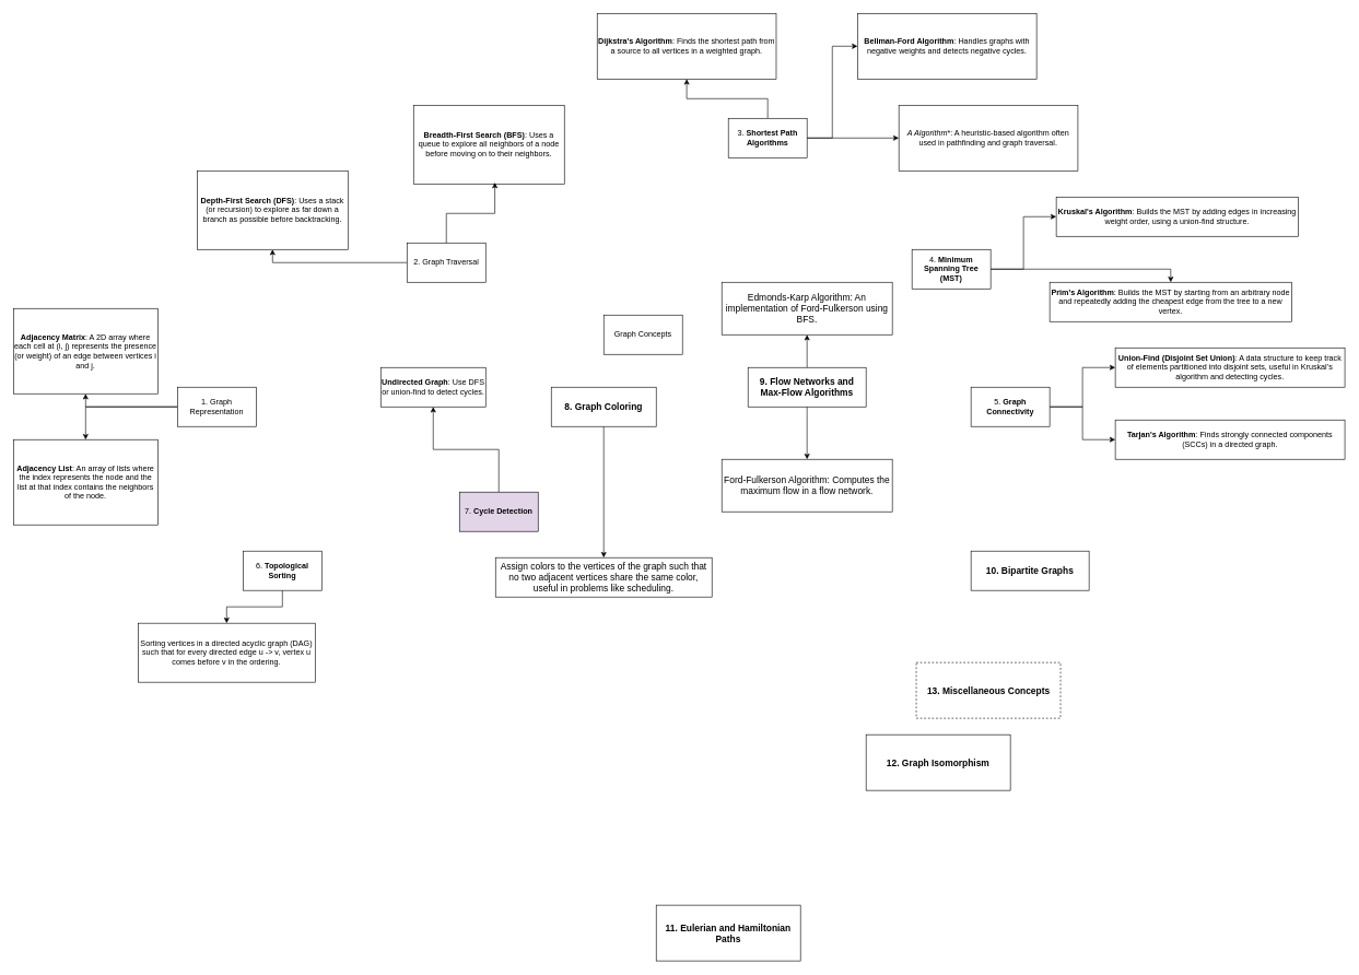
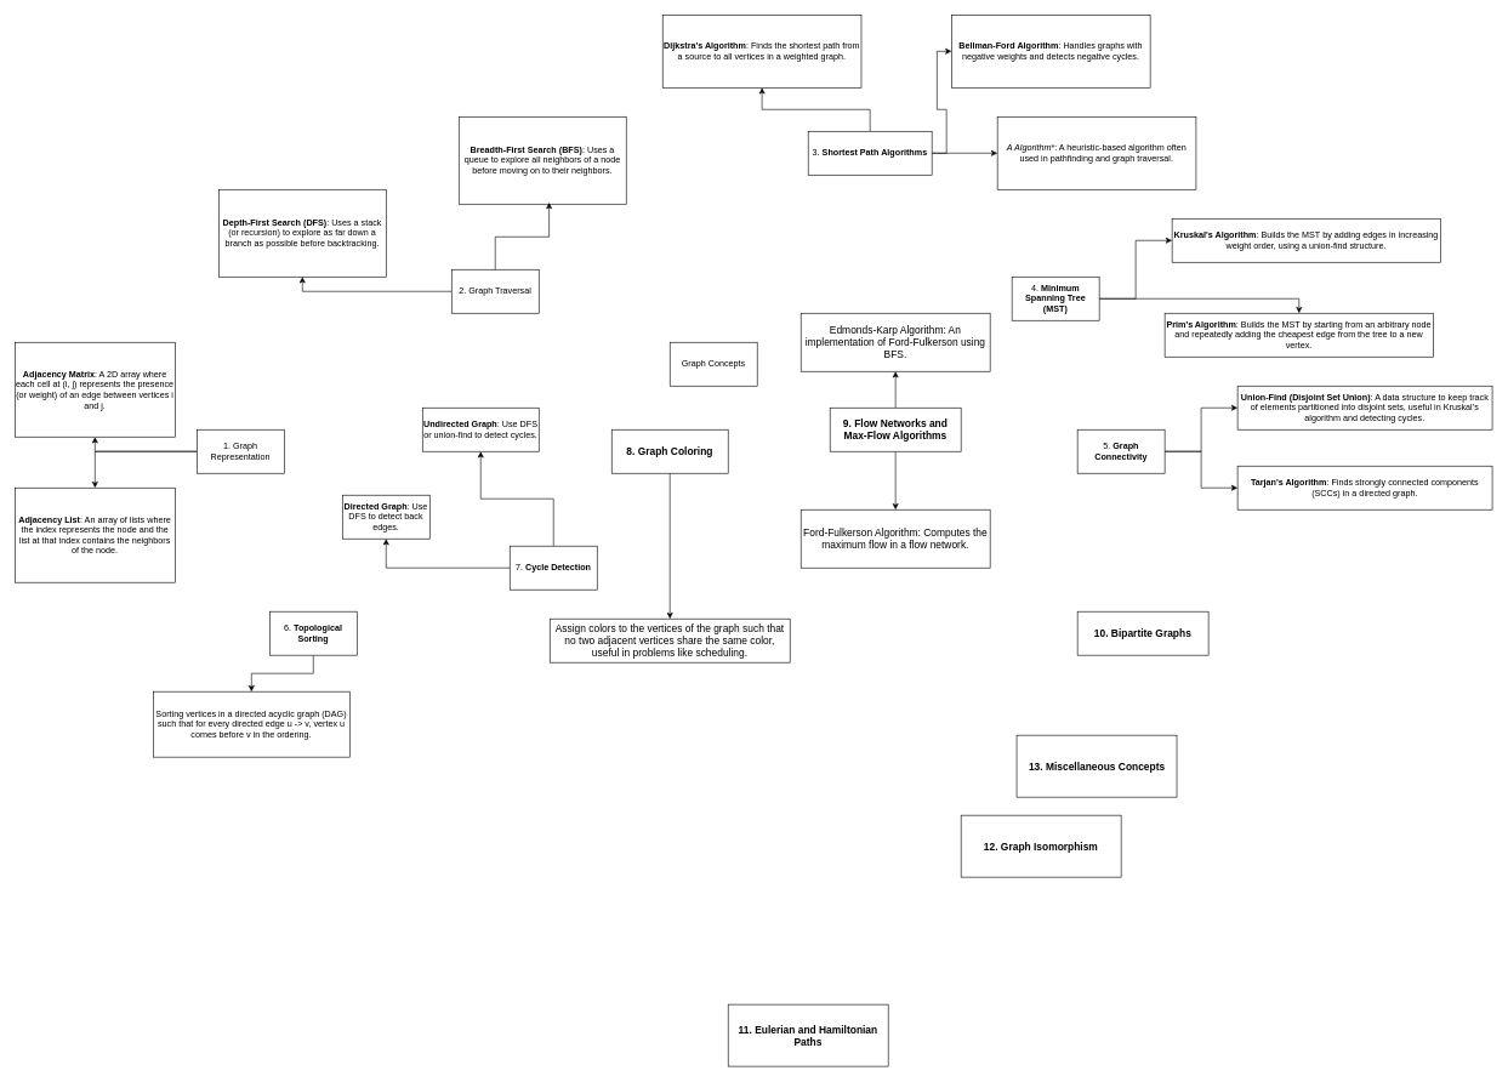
- <mxCell id="11" value="3. &lt;strong&gt;Shortest Path Algorithms&lt;/strong&gt;" style="rounded=0;whiteSpace=wrap;html=1;" vertex="1" parent="1"><mxGeometry x="1110" y="180" width="120" height="60" as="geometry" /></mxCell>
+ <mxCell id="11" value="3. &lt;strong&gt;Shortest Path Algorithms&lt;/strong&gt;" style="rounded=0;whiteSpace=wrap;html=1;" vertex="1" parent="1"><mxGeometry x="1110" y="180" width="170" height="60" as="geometry" /></mxCell>
- <mxCell id="2" value="Graph Concepts" style="rounded=0;whiteSpace=wrap;html=1;" vertex="1" parent="1"><mxGeometry x="920" y="480" width="120" height="60" as="geometry" /></mxCell>
+ <mxCell id="2" value="Graph Concepts" style="rounded=0;whiteSpace=wrap;html=1;" vertex="1" parent="1"><mxGeometry x="920" y="470" width="120" height="60" as="geometry" /></mxCell>
+ <mxCell id="45" value="&lt;strong&gt;Directed Graph&lt;/strong&gt;: Use DFS to detect back edges." style="rounded=0;whiteSpace=wrap;html=1;" vertex="1" parent="1"><mxGeometry x="470" y="680" width="120" height="60" as="geometry" /></mxCell>
+ <mxCell id="20" style="edgeStyle=orthogonalEdgeStyle;rounded=0;orthogonalLoop=1;jettySize=auto;html=1;entryX=0.5;entryY=1;entryDx=0;entryDy=0;" edge="1" parent="1" source="22" target="45"><mxGeometry relative="1" as="geometry" /></mxCell>
- <mxCell id="22" value="7. &lt;strong&gt;Cycle Detection&lt;/strong&gt;" style="rounded=0;whiteSpace=wrap;html=1;fillColor=#e1d5e7;" vertex="1" parent="1"><mxGeometry x="700" y="750" width="120" height="60" as="geometry" /></mxCell>
+ <mxCell id="22" value="7. &lt;strong&gt;Cycle Detection&lt;/strong&gt;" style="rounded=0;whiteSpace=wrap;html=1;" vertex="1" parent="1"><mxGeometry x="700" y="750" width="120" height="60" as="geometry" /></mxCell>
- <mxCell id="31" value="&lt;h3&gt;13. &lt;strong&gt;Miscellaneous Concepts&lt;/strong&gt;&lt;br&gt;&lt;/h3&gt;" style="rounded=0;whiteSpace=wrap;html=1;dashed=1;" vertex="1" parent="1"><mxGeometry x="1396.5" y="1010" width="220" height="85" as="geometry" /></mxCell>
+ <mxCell id="31" value="&lt;h3&gt;13. &lt;strong&gt;Miscellaneous Concepts&lt;/strong&gt;&lt;br&gt;&lt;/h3&gt;" style="rounded=0;whiteSpace=wrap;html=1;" vertex="1" parent="1"><mxGeometry x="1396.5" y="1010" width="220" height="85" as="geometry" /></mxCell>
